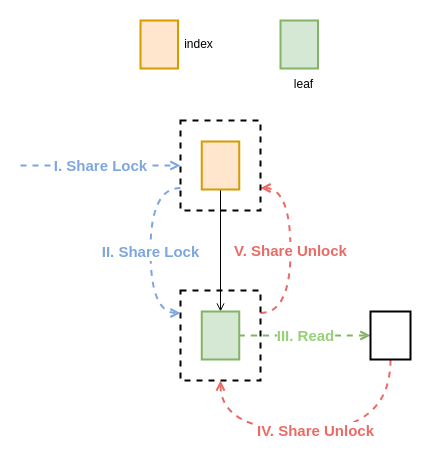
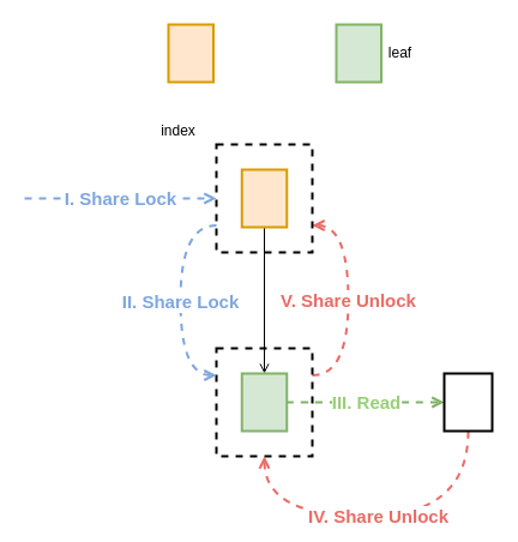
- <mxCell id="13" value="index" style="text;html=1;align=center;verticalAlign=middle;resizable=0;points=[];autosize=1;strokeColor=none;" parent="1" vertex="1"><mxGeometry x="177.5" y="34" width="40" height="20" as="geometry" /></mxCell>
+ <mxCell id="13" value="index" style="text;html=1;align=center;verticalAlign=middle;resizable=0;points=[];autosize=1;strokeColor=none;" parent="1" vertex="1"><mxGeometry x="127.5" y="99" width="40" height="20" as="geometry" /></mxCell>
- <mxCell id="11" value="leaf" style="text;html=1;align=center;verticalAlign=middle;resizable=0;points=[];autosize=1;strokeColor=none;" parent="1" vertex="1"><mxGeometry x="287.5" y="74" width="30" height="20" as="geometry" /></mxCell>
+ <mxCell id="11" value="leaf" style="text;html=1;align=center;verticalAlign=middle;resizable=0;points=[];autosize=1;strokeColor=none;" parent="1" vertex="1"><mxGeometry x="317.5" y="34" width="30" height="20" as="geometry" /></mxCell>
